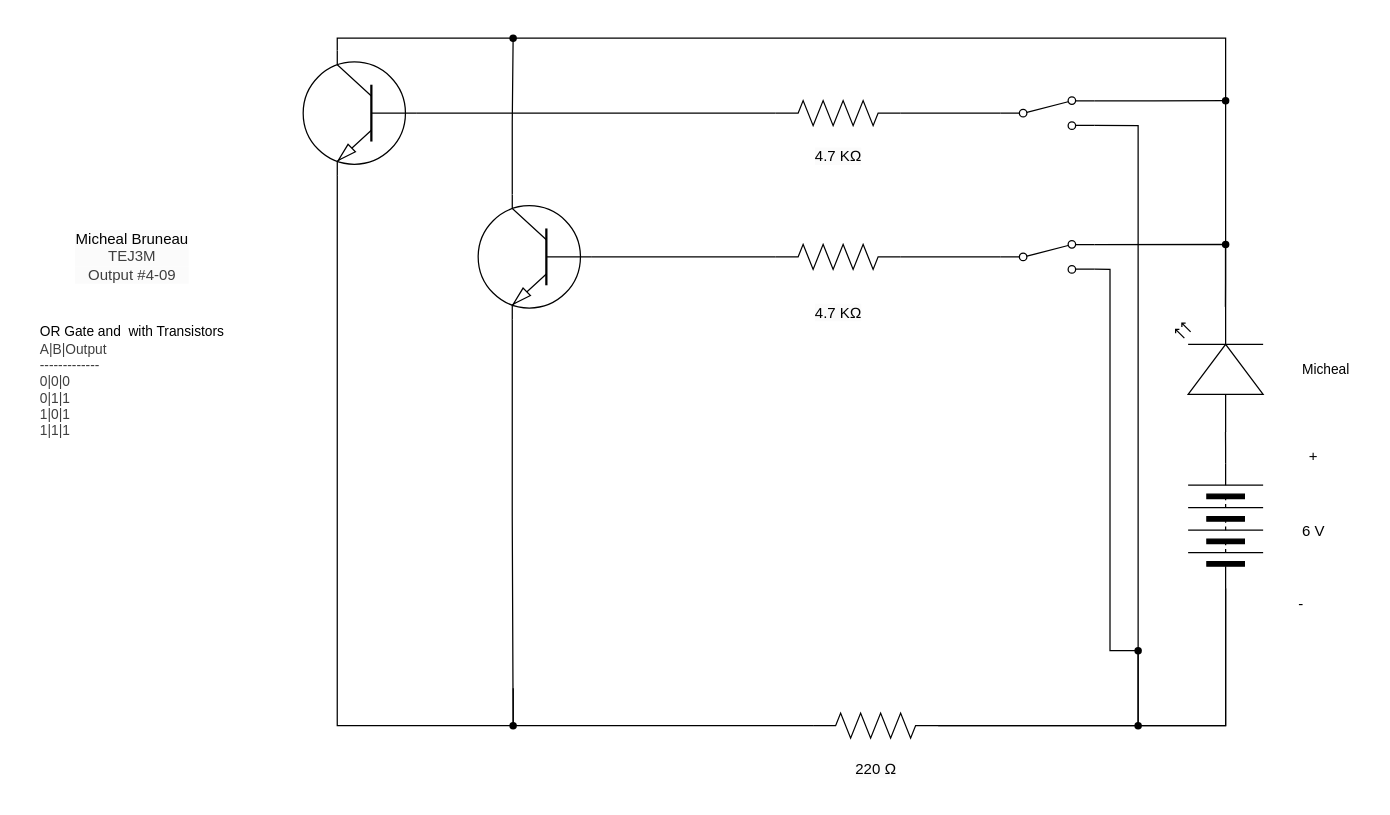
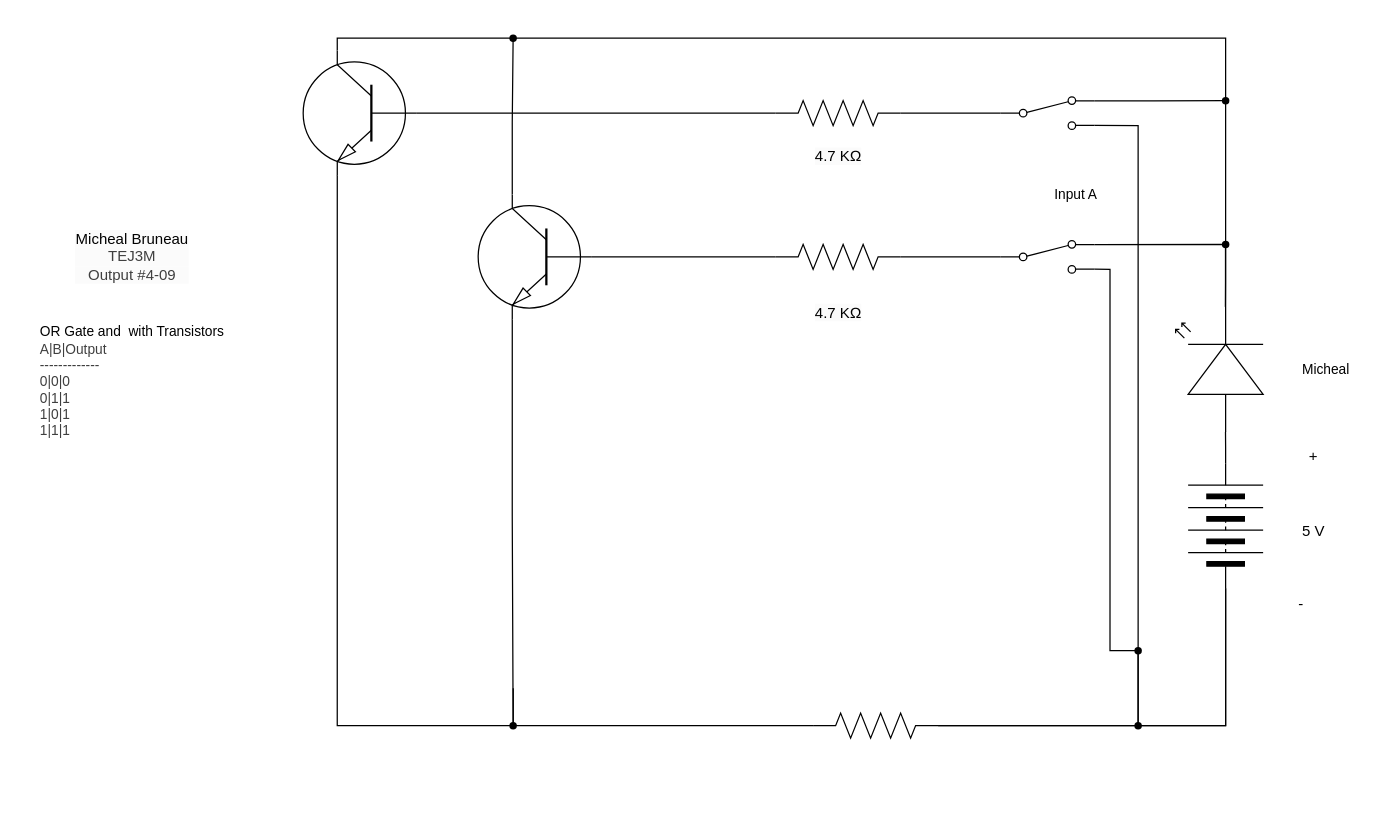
+ <mxCell id="20" value="Input A" style="text;html=1;align=center;verticalAlign=middle;resizable=0;points=[];autosize=1;strokeColor=none;fillColor=none;fontFamily=Helvetica;fontSize=11;fontColor=default;labelBackgroundColor=default;" vertex="1" parent="1"><mxGeometry x="830" y="140" width="60" height="30" as="geometry" /></mxCell>
- <mxCell id="7" value="6 V" style="text;html=1;align=center;verticalAlign=middle;resizable=0;points=[];autosize=1;strokeColor=none;fillColor=none;" vertex="1" parent="1"><mxGeometry x="1030" y="410" width="40" height="30" as="geometry" /></mxCell>
+ <mxCell id="7" value="5 V" style="text;html=1;align=center;verticalAlign=middle;resizable=0;points=[];autosize=1;strokeColor=none;fillColor=none;" vertex="1" parent="1"><mxGeometry x="1030" y="410" width="40" height="30" as="geometry" /></mxCell>
- <mxCell id="21" value="&lt;span style=&quot;color: rgb(0, 0, 0); font-size: 12px; background-color: rgb(251, 251, 251);&quot;&gt;220 Ω&lt;/span&gt;" style="text;html=1;align=center;verticalAlign=middle;resizable=0;points=[];autosize=1;strokeColor=none;fillColor=none;fontFamily=Helvetica;fontSize=11;fontColor=default;labelBackgroundColor=default;" vertex="1" parent="1"><mxGeometry x="670" y="600" width="60" height="30" as="geometry" /></mxCell>
